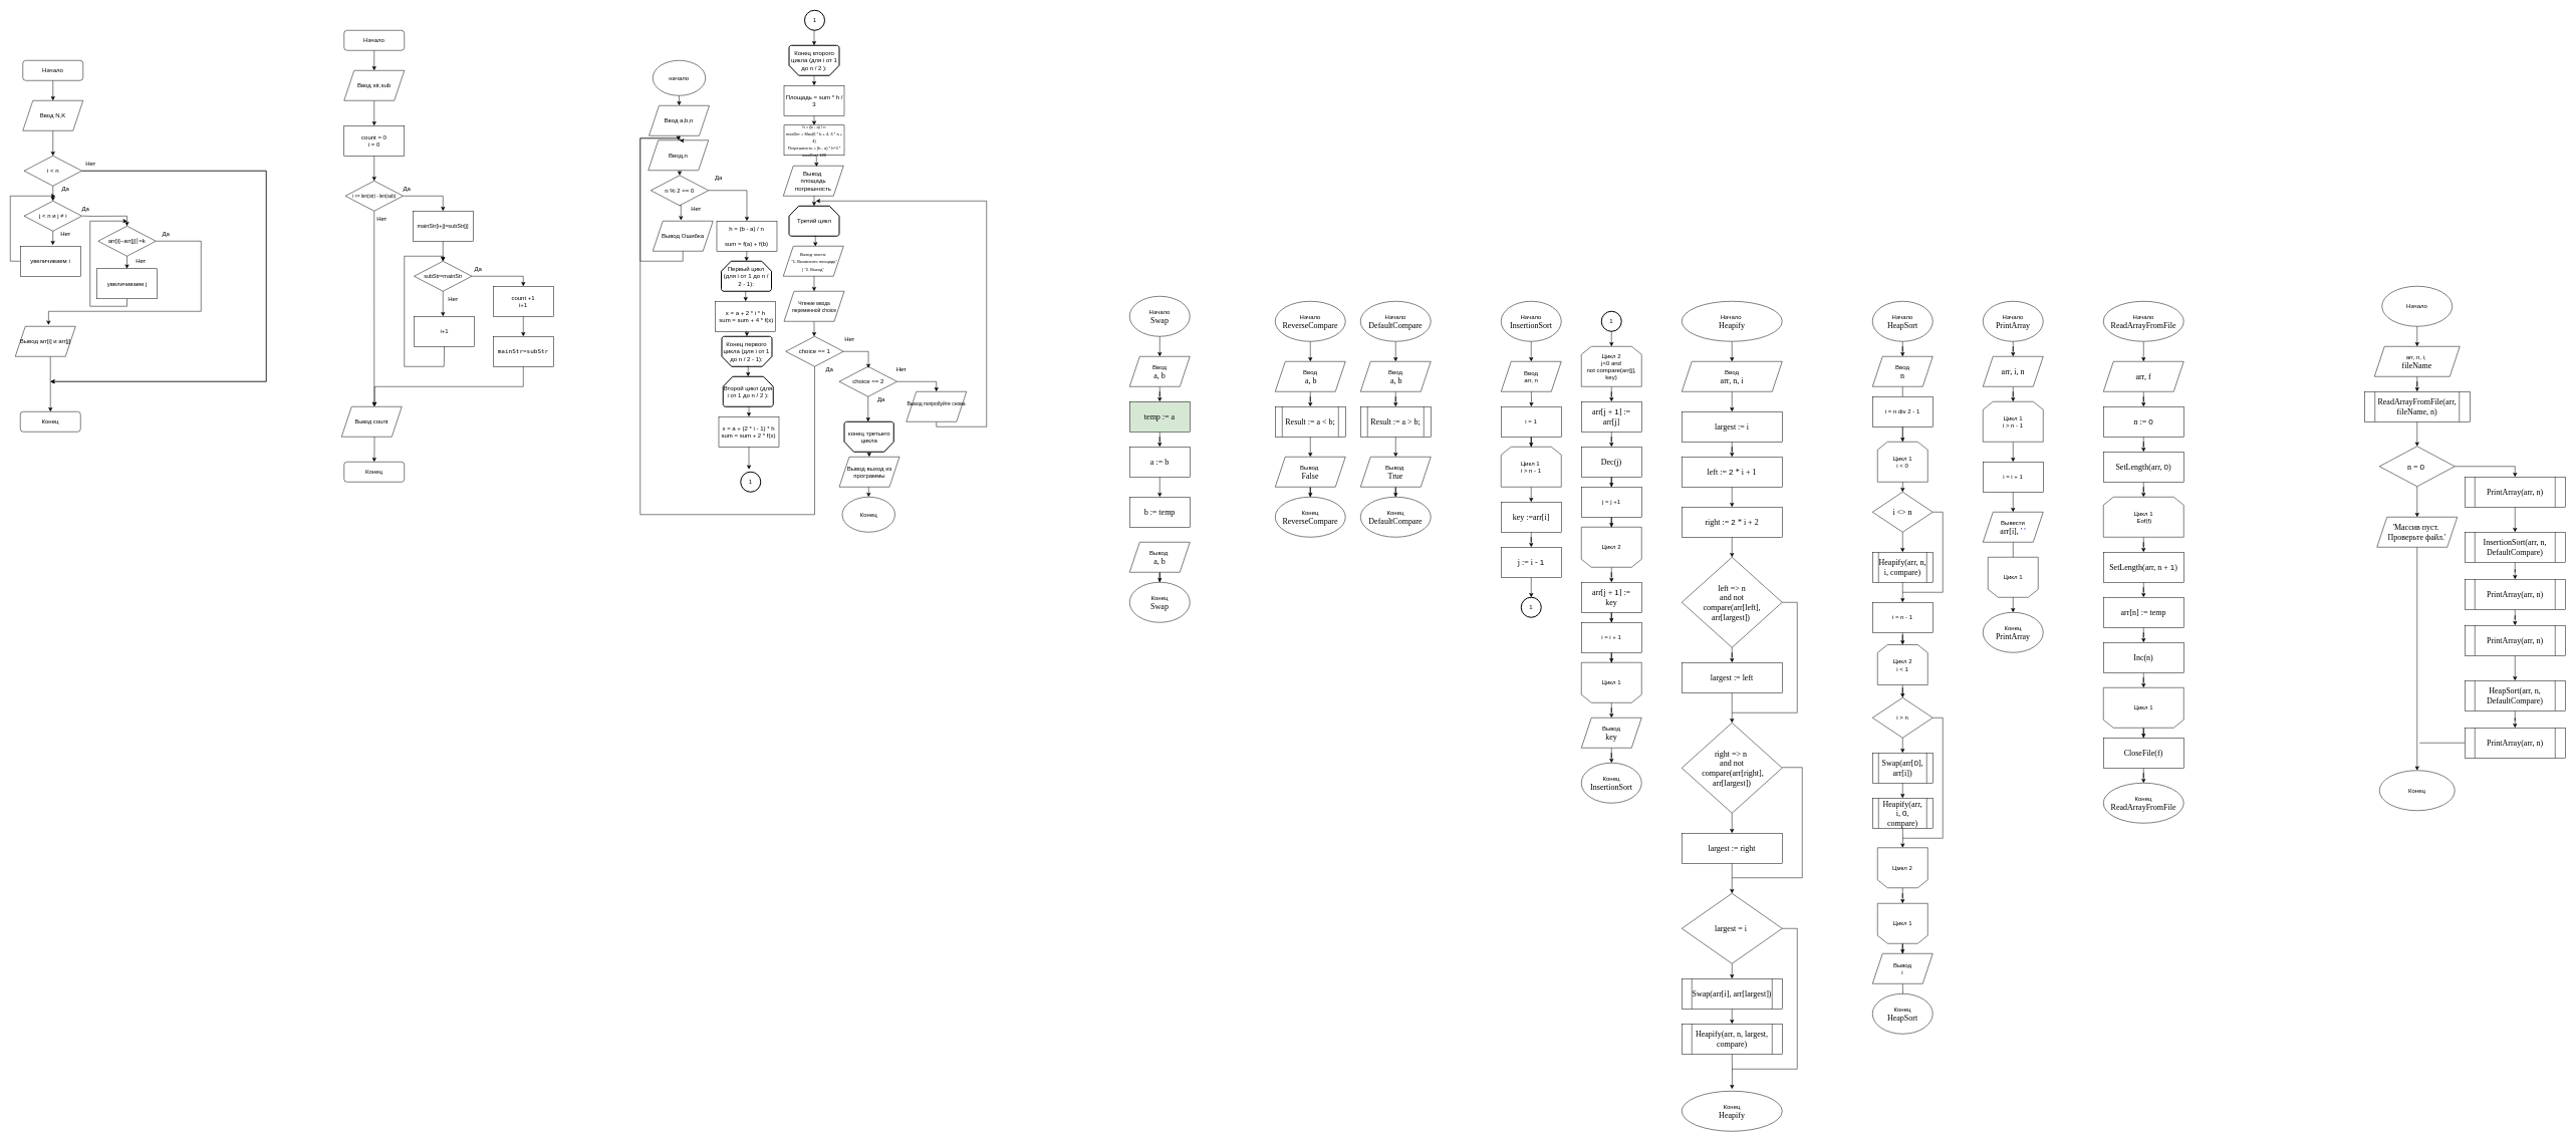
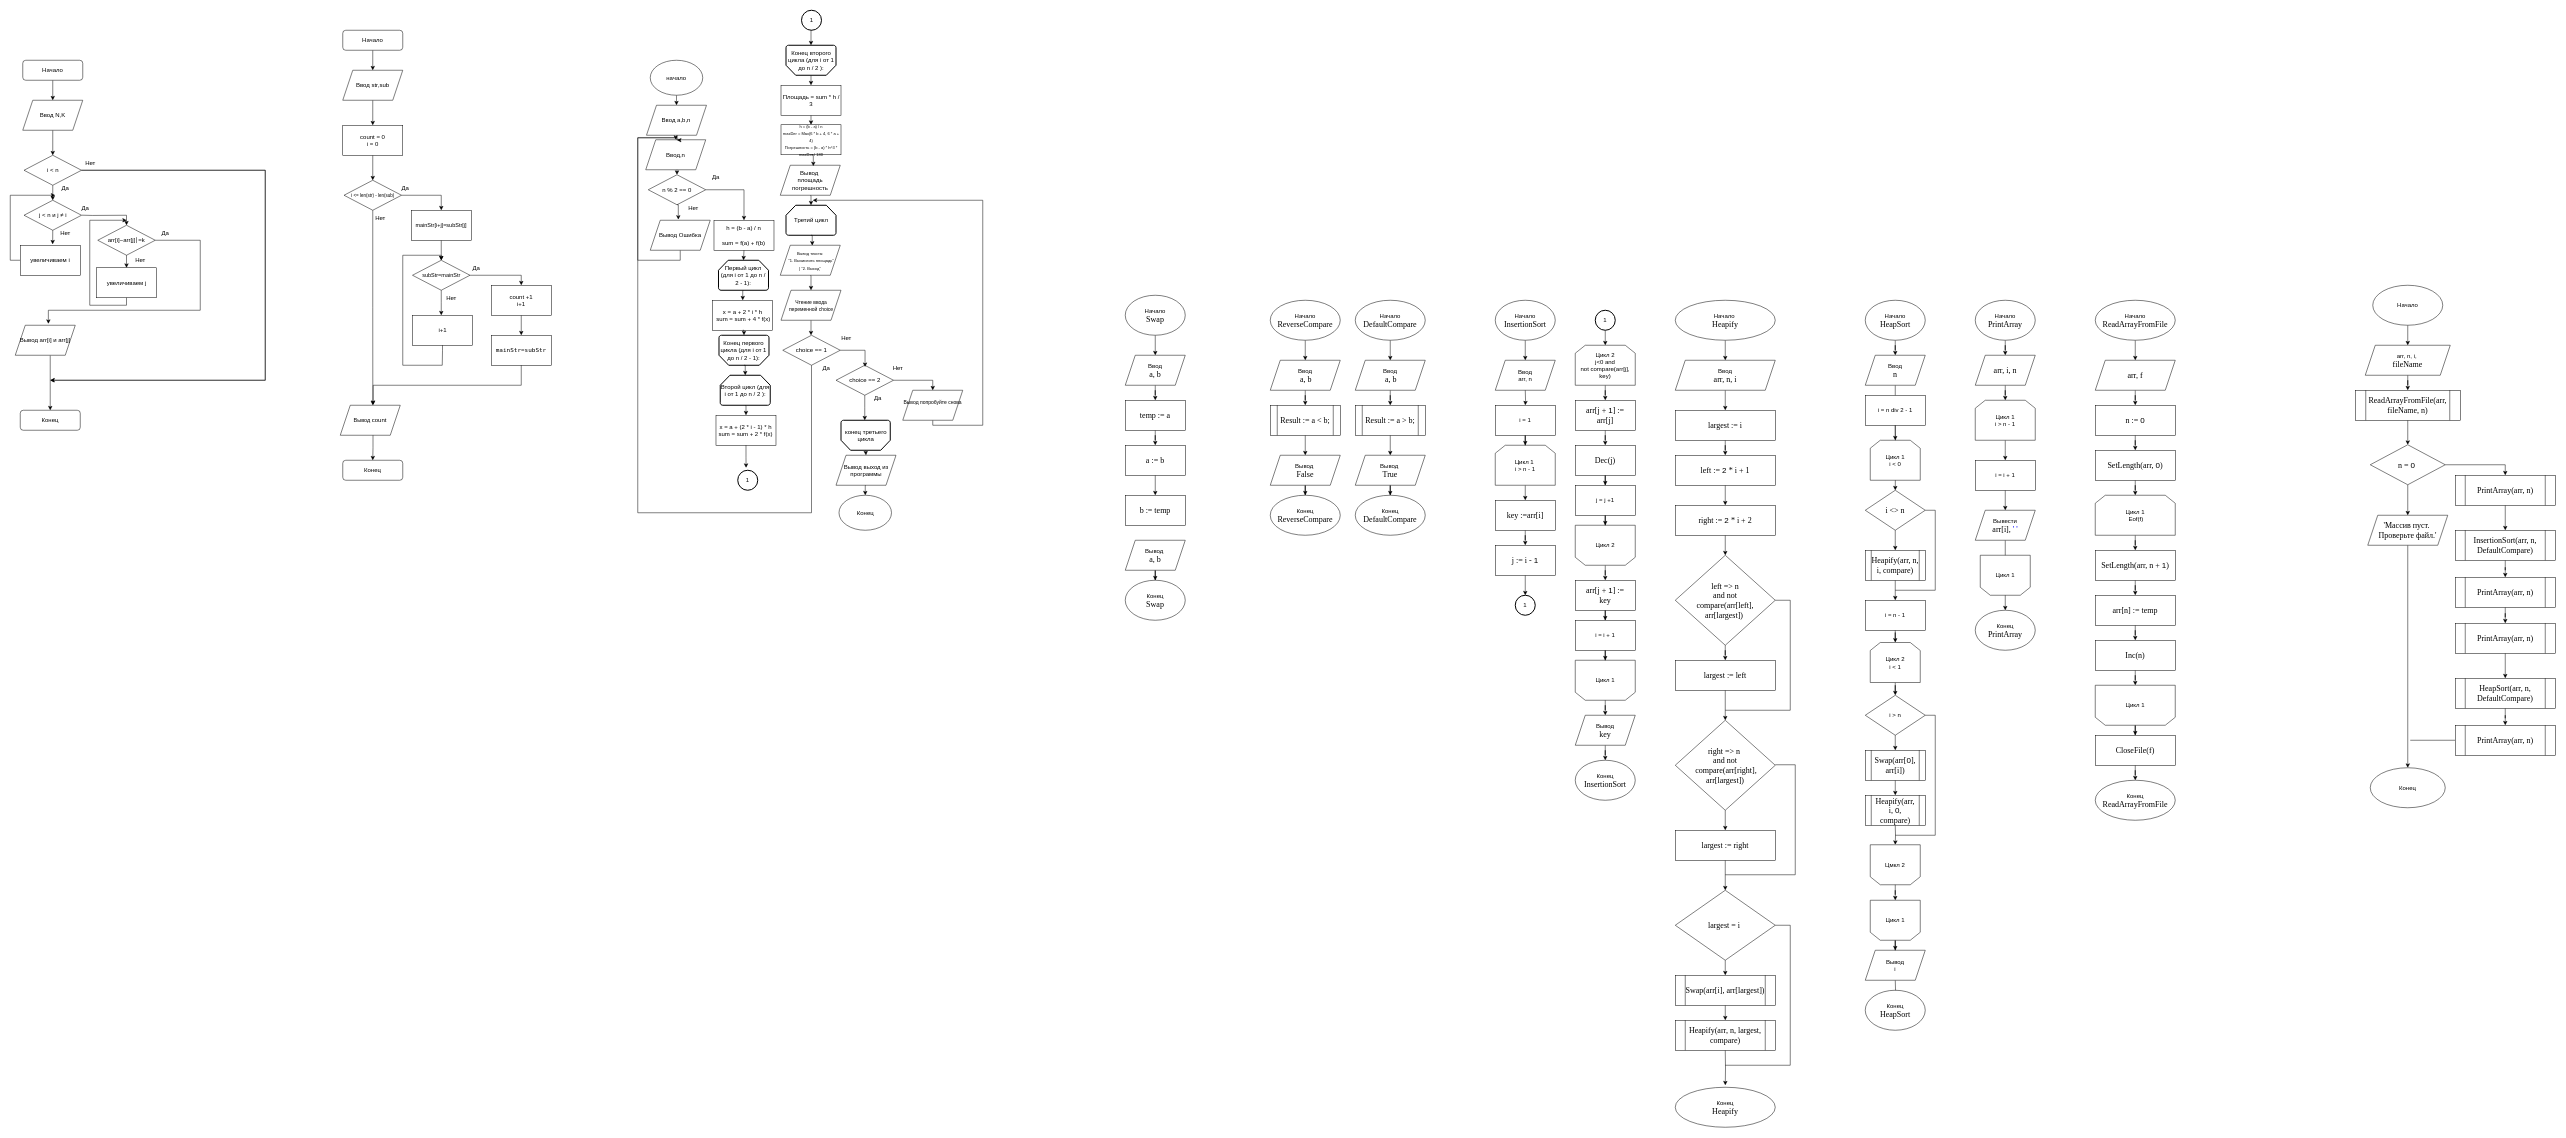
- <mxCell id="119" value="&lt;span style=&quot;font-size: 12pt; font-family: Consolas;&quot;&gt;temp := a&lt;/span&gt;" style="whiteSpace=wrap;html=1;fillColor=#d5e8d4;" vertex="1" parent="1"><mxGeometry x="2250" y="800" width="120" height="60" as="geometry" /></mxCell>
+ <mxCell id="119" value="&lt;span style=&quot;font-size: 12pt; font-family: Consolas;&quot;&gt;temp := a&lt;/span&gt;" style="whiteSpace=wrap;html=1;" vertex="1" parent="1"><mxGeometry x="2250" y="800" width="120" height="60" as="geometry" /></mxCell>
